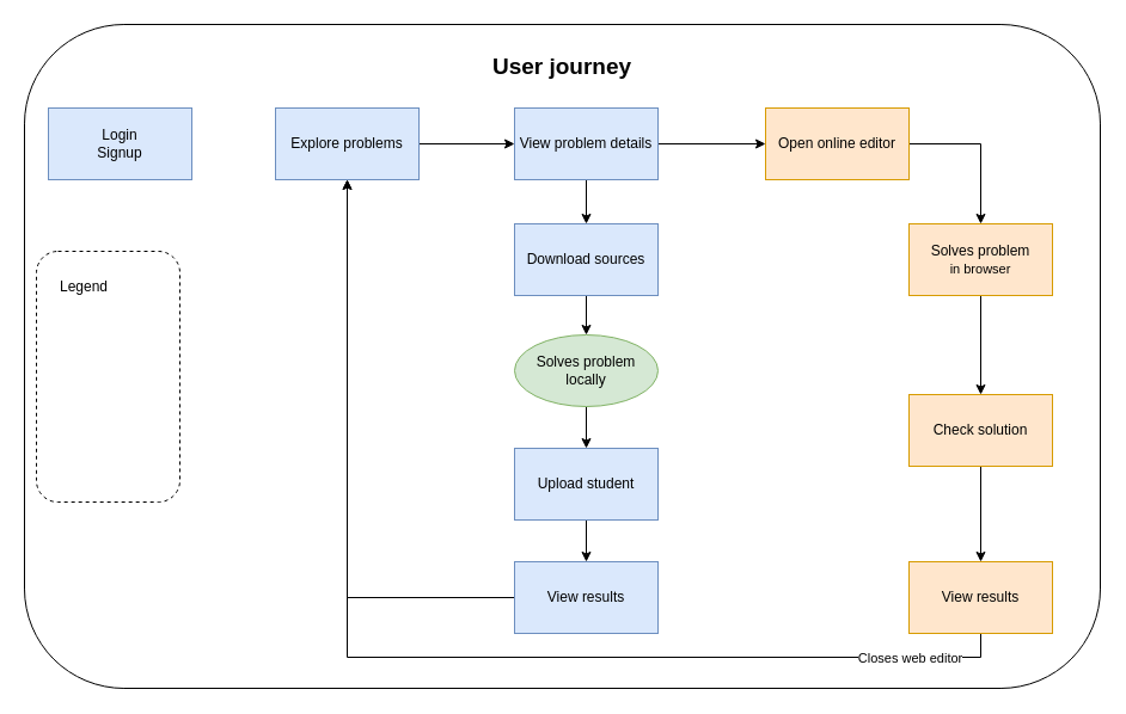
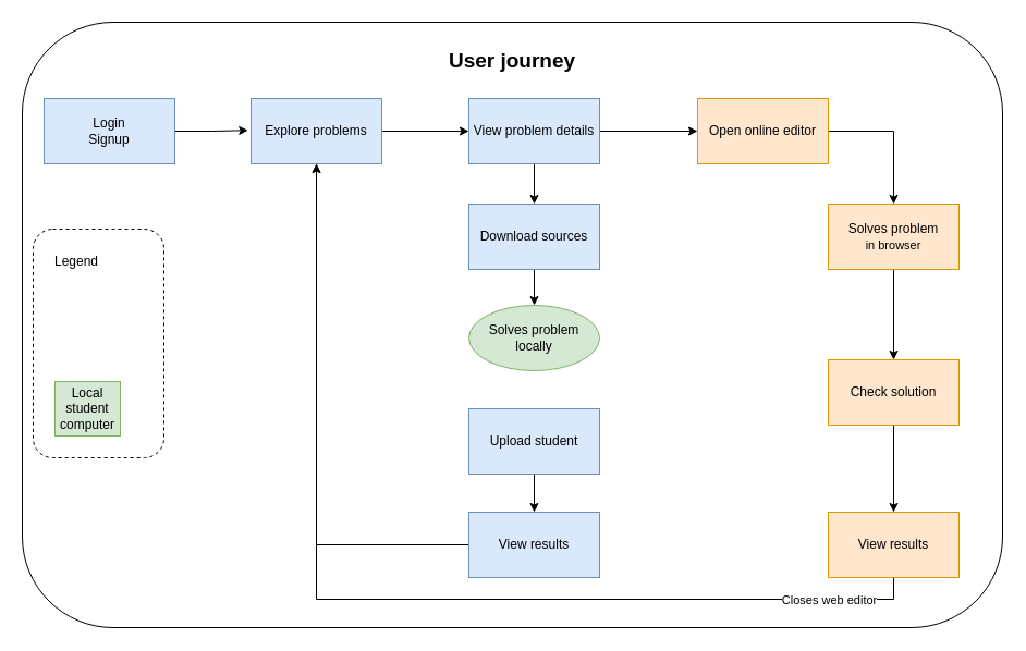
+ <mxCell id="4" style="edgeStyle=orthogonalEdgeStyle;rounded=0;orthogonalLoop=1;jettySize=auto;html=1;exitX=1;exitY=0.5;exitDx=0;exitDy=0;entryX=-0.023;entryY=0.487;entryDx=0;entryDy=0;entryPerimeter=0;" edge="1" parent="1" source="5" target="7"><mxGeometry relative="1" as="geometry" /></mxCell>
- <mxCell id="29" style="edgeStyle=orthogonalEdgeStyle;rounded=0;orthogonalLoop=1;jettySize=auto;html=1;exitX=0.5;exitY=1;exitDx=0;exitDy=0;entryX=0.5;entryY=0;entryDx=0;entryDy=0;" edge="1" parent="1" source="30" target="14"><mxGeometry relative="1" as="geometry" /></mxCell>
+ <mxCell id="28" value="Local student computer" style="rounded=0;whiteSpace=wrap;html=1;fillColor=#d5e8d4;strokeColor=#82b366;" vertex="1" parent="1"><mxGeometry x="50" y="350" width="60" height="50" as="geometry" /></mxCell>
